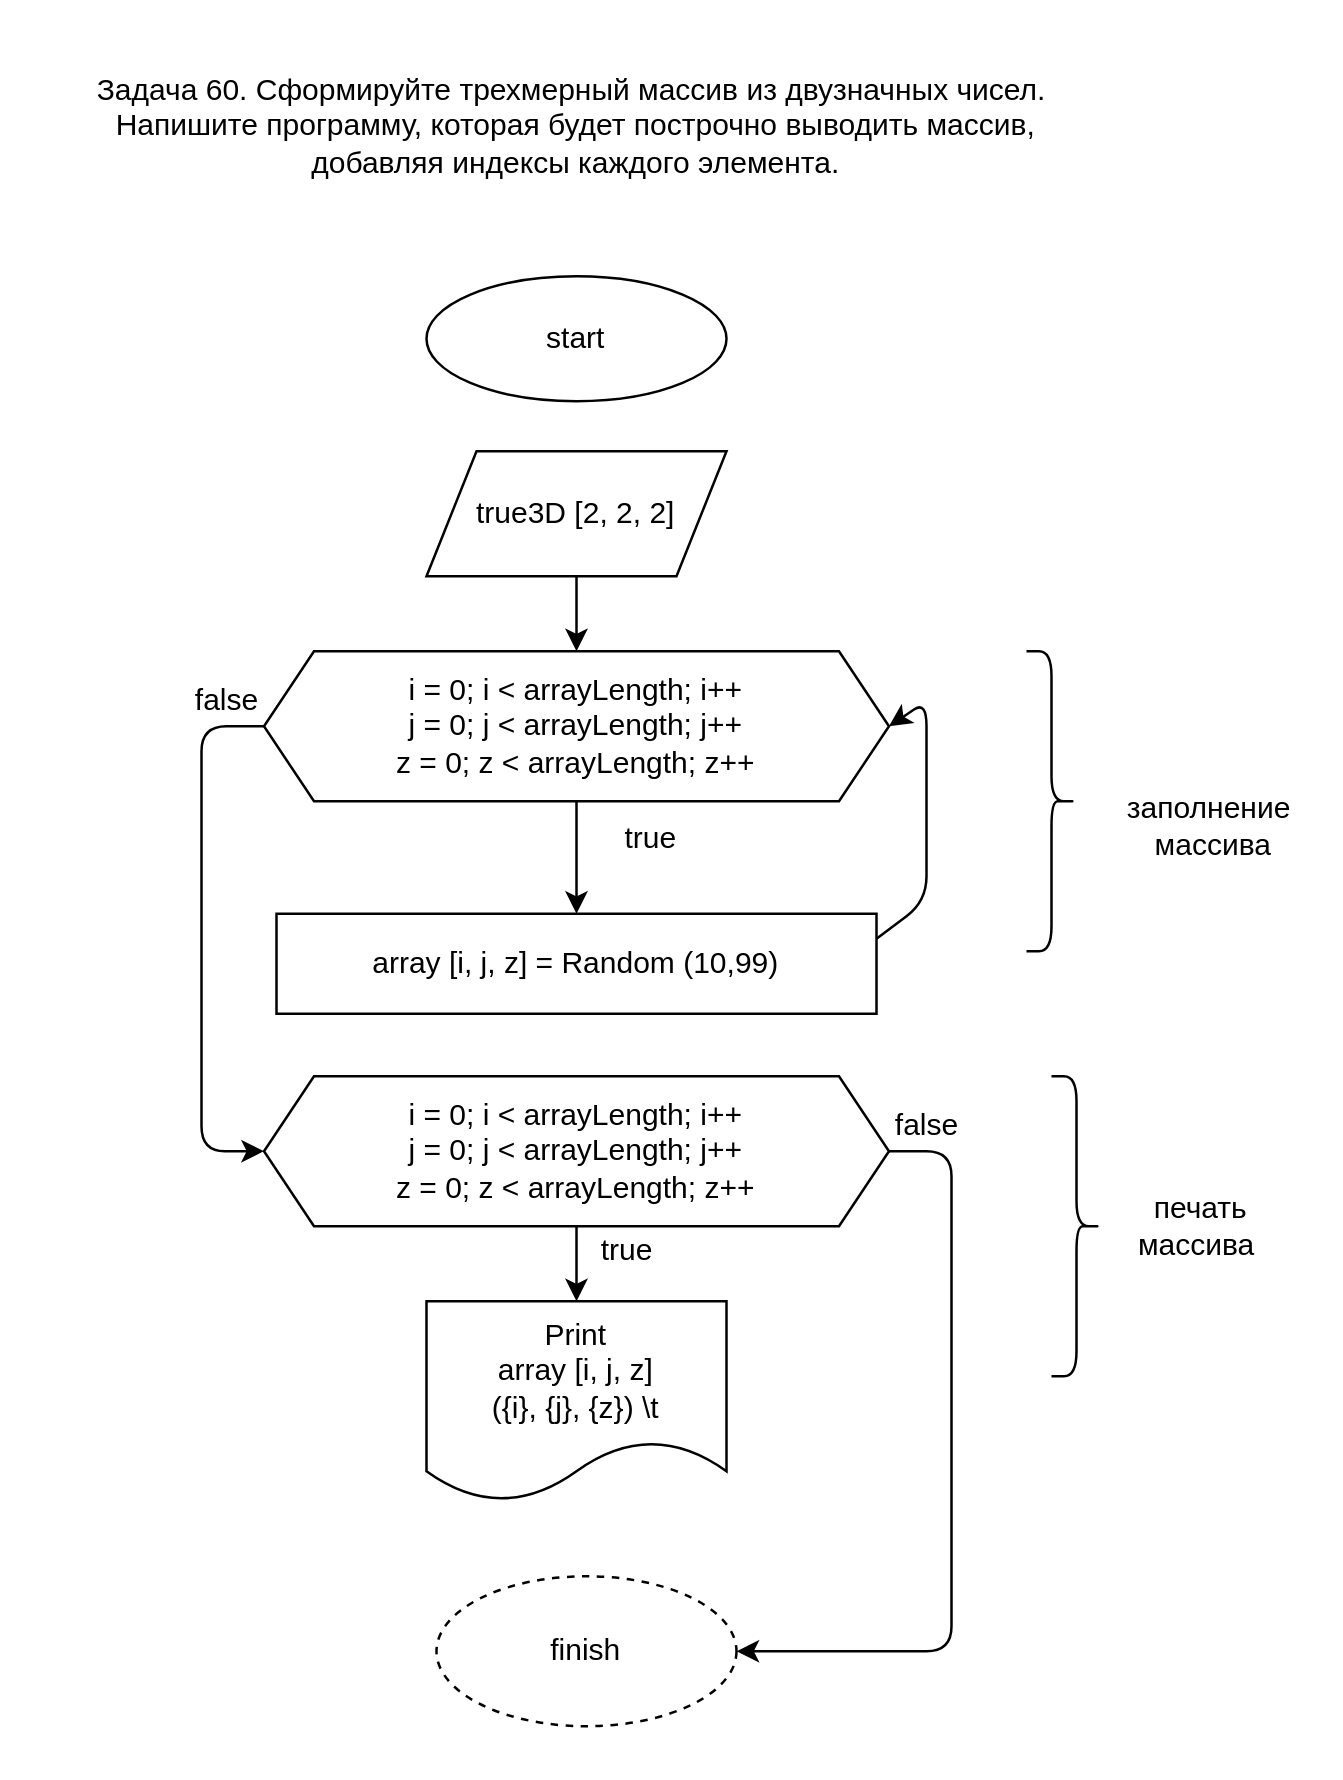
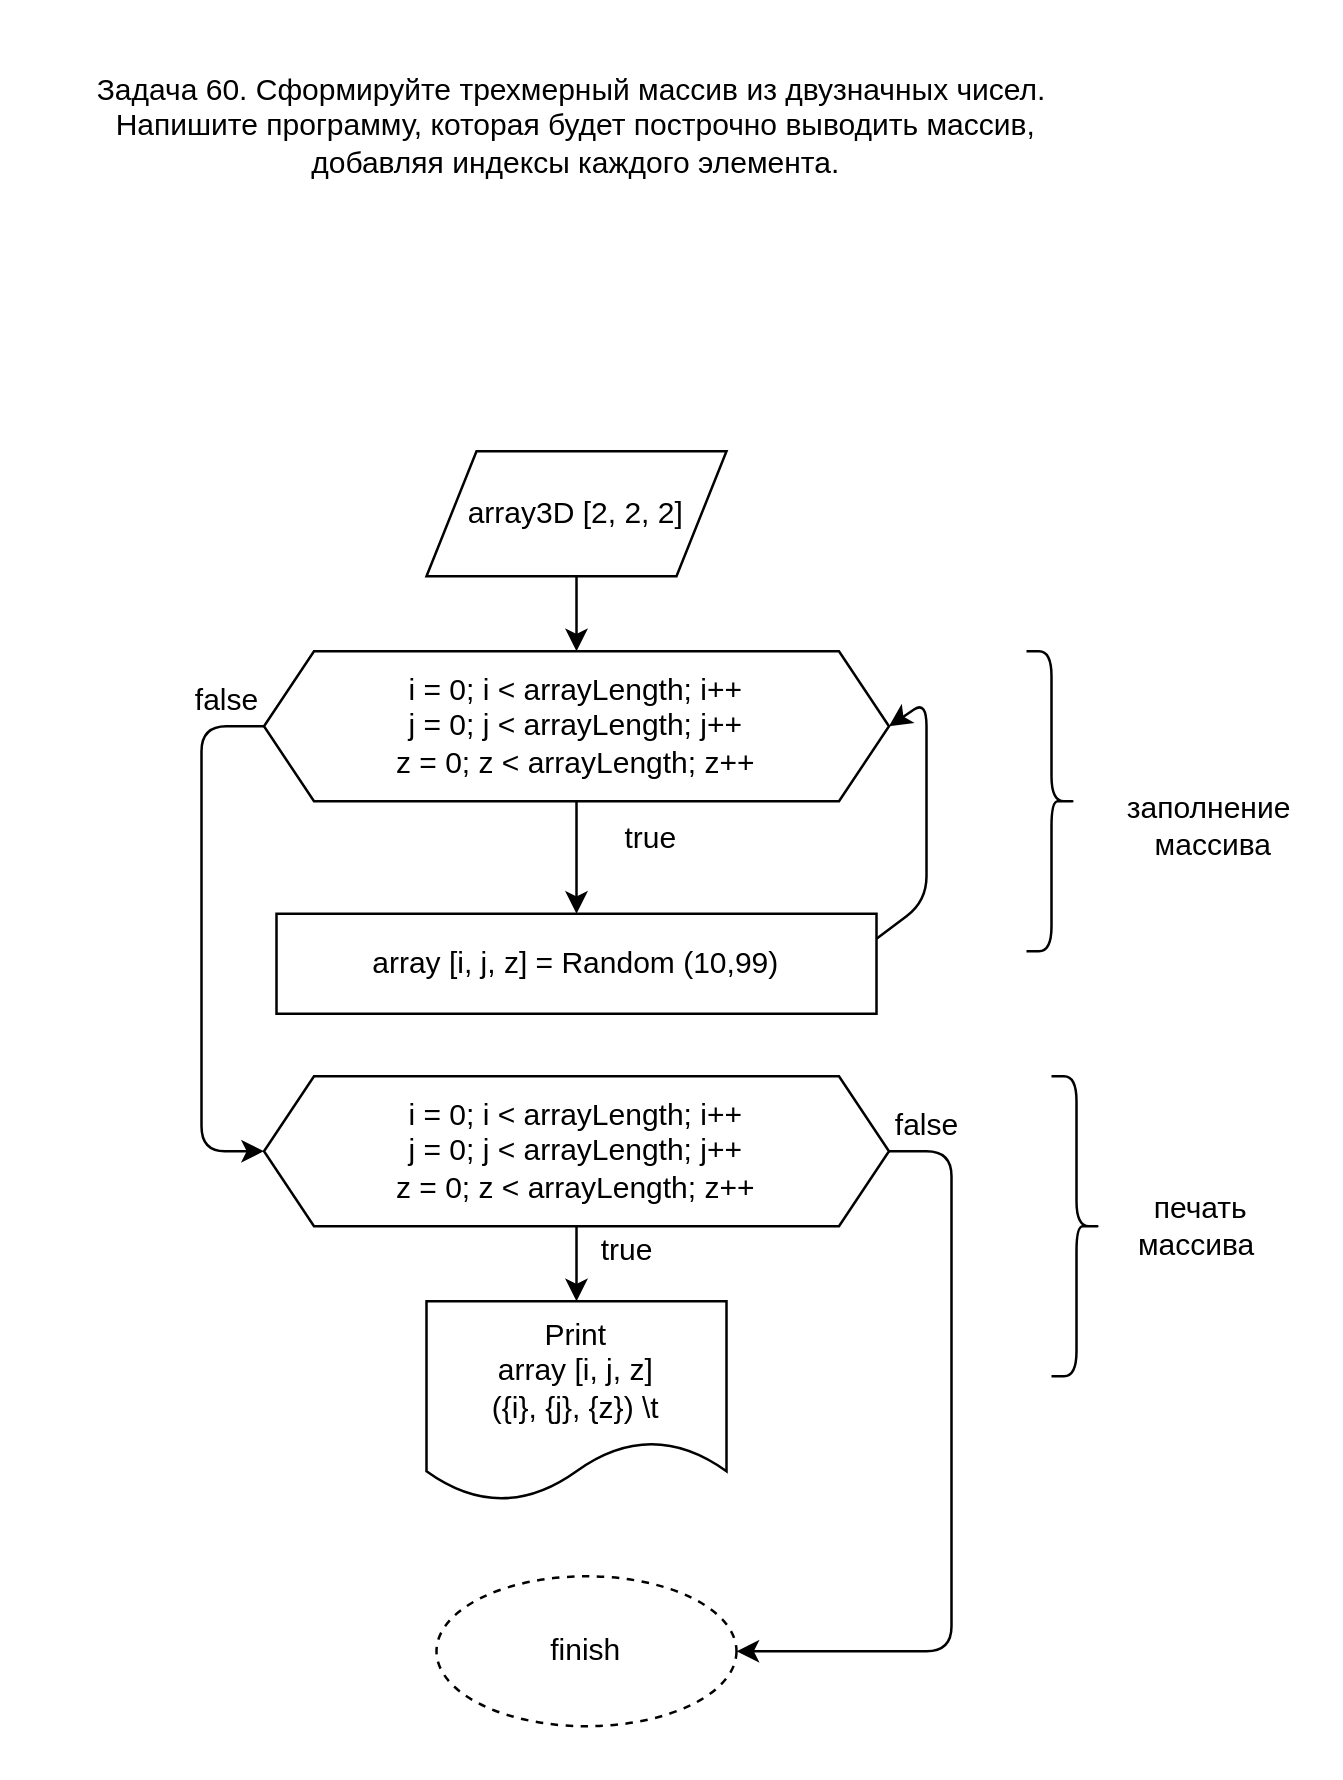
- <mxCell id="2" value="start" style="ellipse;whiteSpace=wrap;html=1;" vertex="1" parent="1"><mxGeometry x="170" y="110" width="120" height="50" as="geometry" /></mxCell>
- <mxCell id="4" value="true3D [2, 2, 2]" style="shape=parallelogram;perimeter=parallelogramPerimeter;whiteSpace=wrap;html=1;fixedSize=1;" vertex="1" parent="1"><mxGeometry x="170" y="180" width="120" height="50" as="geometry" /></mxCell>
+ <mxCell id="4" value="array3D [2, 2, 2]" style="shape=parallelogram;perimeter=parallelogramPerimeter;whiteSpace=wrap;html=1;fixedSize=1;" vertex="1" parent="1"><mxGeometry x="170" y="180" width="120" height="50" as="geometry" /></mxCell>
